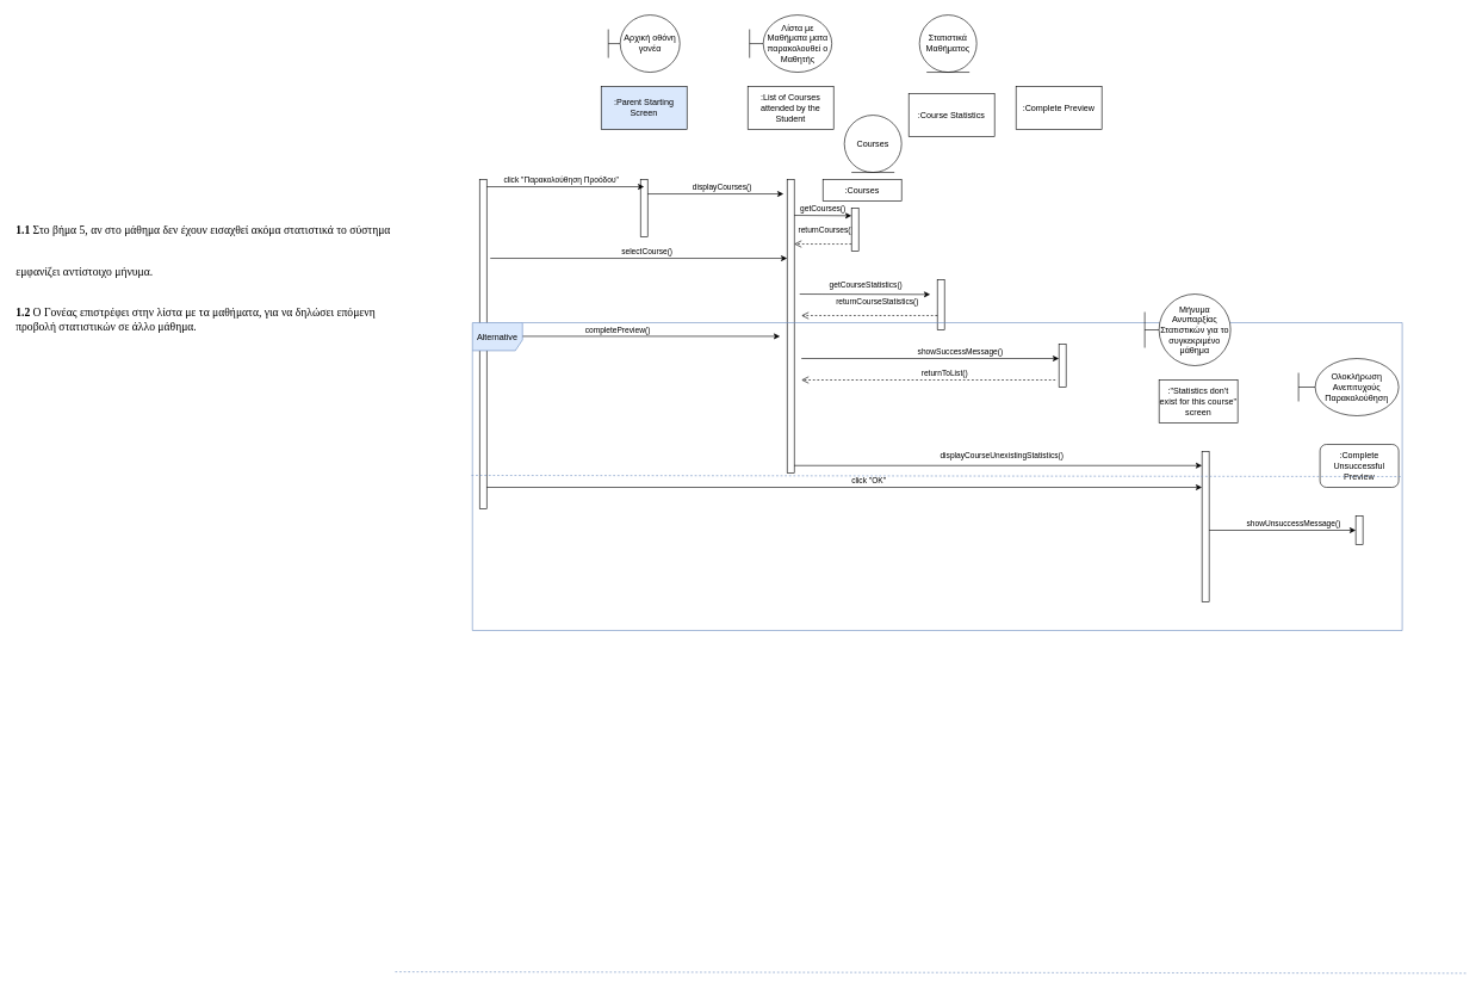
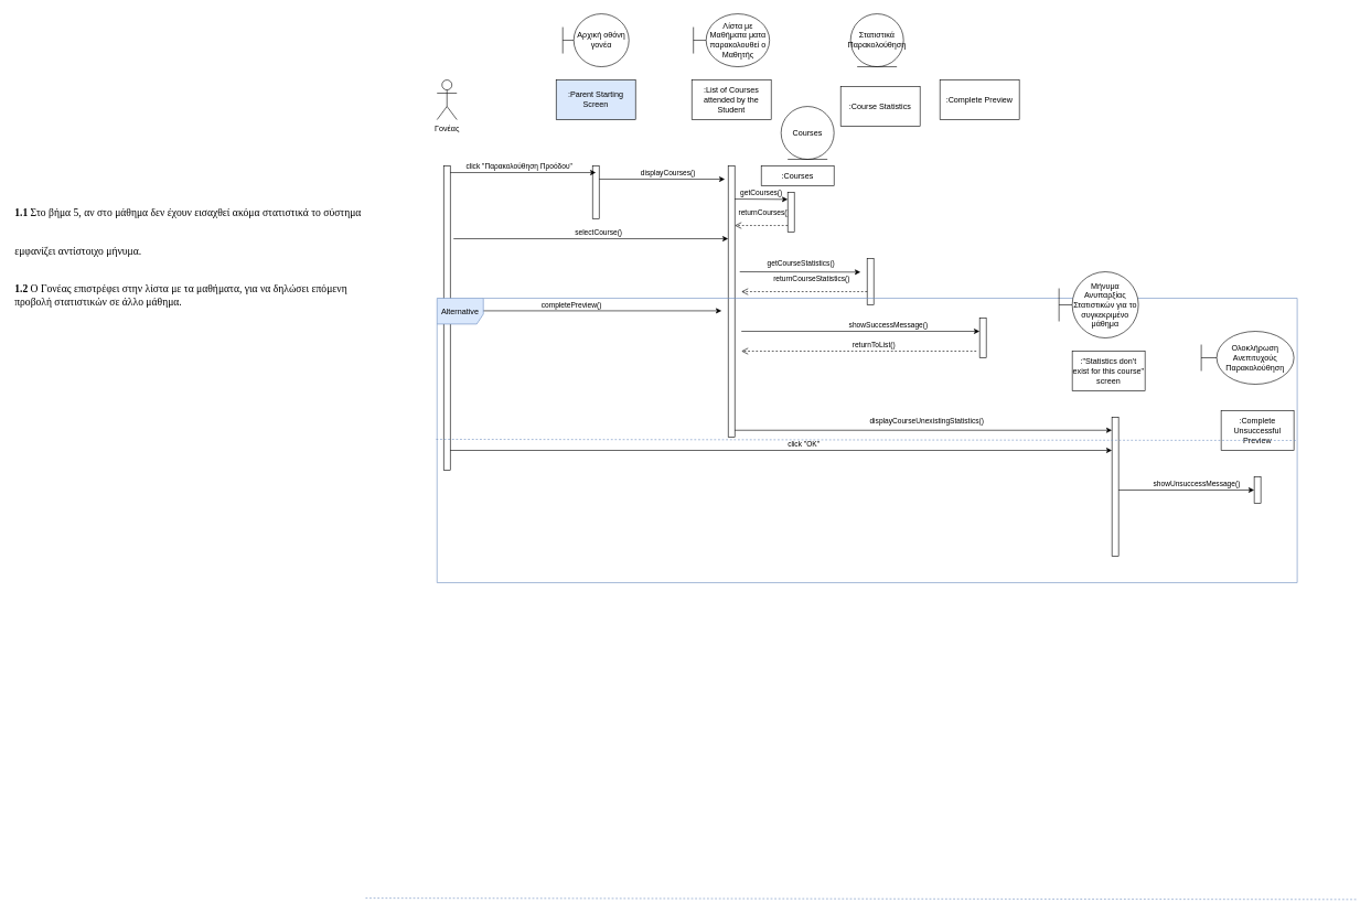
- <mxCell id="24" value="Στατιστικά Μαθήματος" style="ellipse;shape=umlEntity;whiteSpace=wrap;html=1;" parent="1" vertex="1"><mxGeometry x="1285" y="20" width="80" height="80" as="geometry" /></mxCell>
+ <mxCell id="24" value="Στατιστικά Παρακολούθηση" style="ellipse;shape=umlEntity;whiteSpace=wrap;html=1;" parent="1" vertex="1"><mxGeometry x="1285" y="20" width="80" height="80" as="geometry" /></mxCell>
+ <mxCell id="2" value="Γονέας" style="shape=umlActor;verticalLabelPosition=bottom;verticalAlign=top;html=1;" parent="1" vertex="1"><mxGeometry x="660" y="120" width="30" height="60" as="geometry" /></mxCell>
- <mxCell id="39" value=":Complete Unsuccessful Preview" style="whiteSpace=wrap;html=1;rounded=1;" parent="1" vertex="1"><mxGeometry x="1845" y="620" width="110" height="60" as="geometry" /></mxCell>
+ <mxCell id="39" value=":Complete Unsuccessful Preview" style="rounded=0;whiteSpace=wrap;html=1;" parent="1" vertex="1"><mxGeometry x="1845" y="620" width="110" height="60" as="geometry" /></mxCell>
